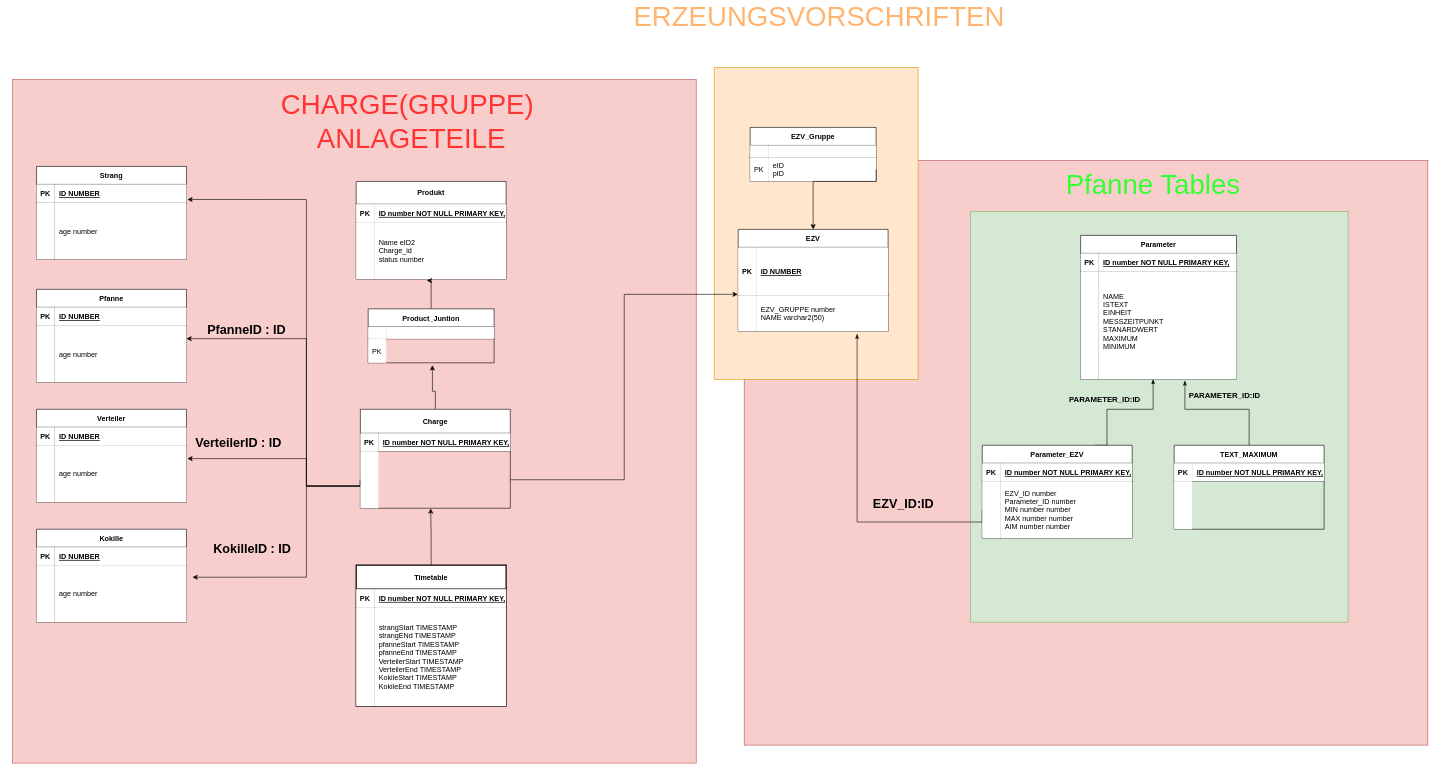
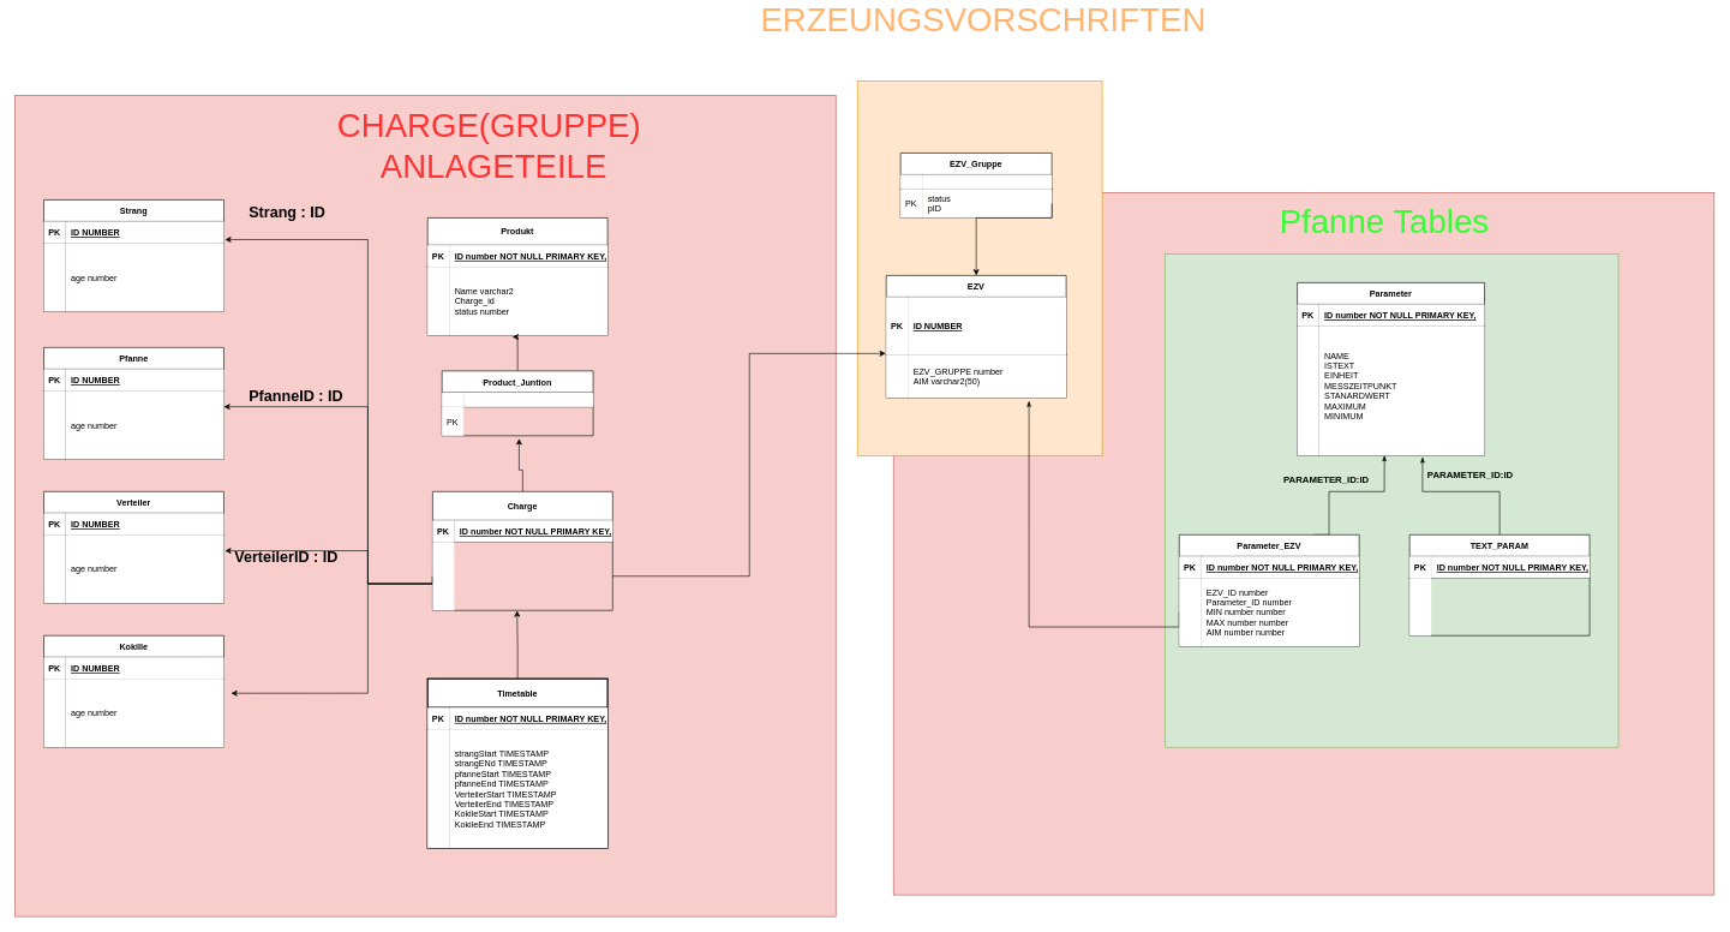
- <mxCell id="32" value="eID&#10;pID" style="shape=partialRectangle;overflow=hidden;connectable=0;top=0;left=0;bottom=0;right=0;align=left;spacingLeft=6;" parent="30" vertex="1"><mxGeometry x="30" width="180" height="40" as="geometry" /></mxCell>
+ <mxCell id="32" value="status&#10;pID" style="shape=partialRectangle;overflow=hidden;connectable=0;top=0;left=0;bottom=0;right=0;align=left;spacingLeft=6;" parent="30" vertex="1"><mxGeometry x="30" width="180" height="40" as="geometry" /></mxCell>
+ <mxCell id="25" value="&lt;b&gt;&lt;font style=&quot;font-size: 21px&quot;&gt;Strang : ID&lt;/font&gt;&lt;/b&gt;" style="text;html=1;strokeColor=none;fillColor=none;spacing=5;spacingTop=-20;whiteSpace=wrap;overflow=hidden;rounded=0;" parent="1" vertex="1"><mxGeometry x="340" y="290" width="190" height="20" as="geometry" /></mxCell>
- <mxCell id="100" value="Name eID2&#10;Charge_id&#10;status number" style="shape=partialRectangle;overflow=hidden;connectable=0;top=0;left=0;bottom=0;right=0;align=left;spacingLeft=6;" vertex="1" parent="98"><mxGeometry x="30" width="220" height="95" as="geometry" /></mxCell>
+ <mxCell id="100" value="Name varchar2&#10;Charge_id&#10;status number" style="shape=partialRectangle;overflow=hidden;connectable=0;top=0;left=0;bottom=0;right=0;align=left;spacingLeft=6;" vertex="1" parent="98"><mxGeometry x="30" width="220" height="95" as="geometry" /></mxCell>
- <mxCell id="21" value="EZV_GRUPPE number&#10;NAME varchar2(50)" style="shape=partialRectangle;overflow=hidden;connectable=0;top=0;left=0;bottom=0;right=0;align=left;spacingLeft=6;" parent="19" vertex="1"><mxGeometry x="30" width="220" height="60" as="geometry" /></mxCell>
+ <mxCell id="21" value="EZV_GRUPPE number&#10;AIM varchar2(50)" style="shape=partialRectangle;overflow=hidden;connectable=0;top=0;left=0;bottom=0;right=0;align=left;spacingLeft=6;" parent="19" vertex="1"><mxGeometry x="30" width="220" height="60" as="geometry" /></mxCell>
- <mxCell id="7" value="&lt;b&gt;&lt;font style=&quot;font-size: 21px&quot;&gt;VerteilerID : ID&lt;/font&gt;&lt;/b&gt;" style="text;html=1;strokeColor=none;fillColor=none;spacing=5;spacingTop=-20;whiteSpace=wrap;overflow=hidden;rounded=0;" parent="1" vertex="1"><mxGeometry x="320" y="733" width="190" height="30" as="geometry" /></mxCell>
+ <mxCell id="7" value="&lt;b&gt;&lt;font style=&quot;font-size: 21px&quot;&gt;VerteilerID : ID&lt;/font&gt;&lt;/b&gt;" style="text;html=1;strokeColor=none;fillColor=none;spacing=5;spacingTop=-20;whiteSpace=wrap;overflow=hidden;rounded=0;" parent="1" vertex="1"><mxGeometry x="320" y="768" width="190" height="30" as="geometry" /></mxCell>
- <mxCell id="72" value="TEXT_MAXIMUM" style="shape=table;startSize=30;container=1;collapsible=1;childLayout=tableLayout;fixedRows=1;rowLines=0;fontStyle=1;align=center;resizeLast=1;" parent="1" vertex="1"><mxGeometry x="1957" y="740" width="250" height="140" as="geometry"><mxRectangle x="120" y="110" width="130" height="30" as="alternateBounds" /></mxGeometry></mxCell>
+ <mxCell id="72" value="TEXT_PARAM" style="shape=table;startSize=30;container=1;collapsible=1;childLayout=tableLayout;fixedRows=1;rowLines=0;fontStyle=1;align=center;resizeLast=1;" parent="1" vertex="1"><mxGeometry x="1957" y="740" width="250" height="140" as="geometry"><mxRectangle x="120" y="110" width="130" height="30" as="alternateBounds" /></mxGeometry></mxCell>
- <mxCell id="9" value="&lt;b&gt;&lt;font style=&quot;font-size: 21px&quot;&gt;EZV_ID:ID&lt;/font&gt;&lt;/b&gt;" style="text;html=1;strokeColor=none;fillColor=none;spacing=5;spacingTop=-20;whiteSpace=wrap;overflow=hidden;rounded=0;" parent="1" vertex="1"><mxGeometry x="1450" y="835" width="120" height="25" as="geometry" /></mxCell>
- <mxCell id="8" value="&lt;b&gt;&lt;font style=&quot;font-size: 21px&quot;&gt;KokilleID : ID&lt;/font&gt;&lt;/b&gt;" style="text;html=1;strokeColor=none;fillColor=none;spacing=5;spacingTop=-20;whiteSpace=wrap;overflow=hidden;rounded=0;" parent="1" vertex="1"><mxGeometry x="350" y="910" width="190" height="20" as="geometry" /></mxCell>
